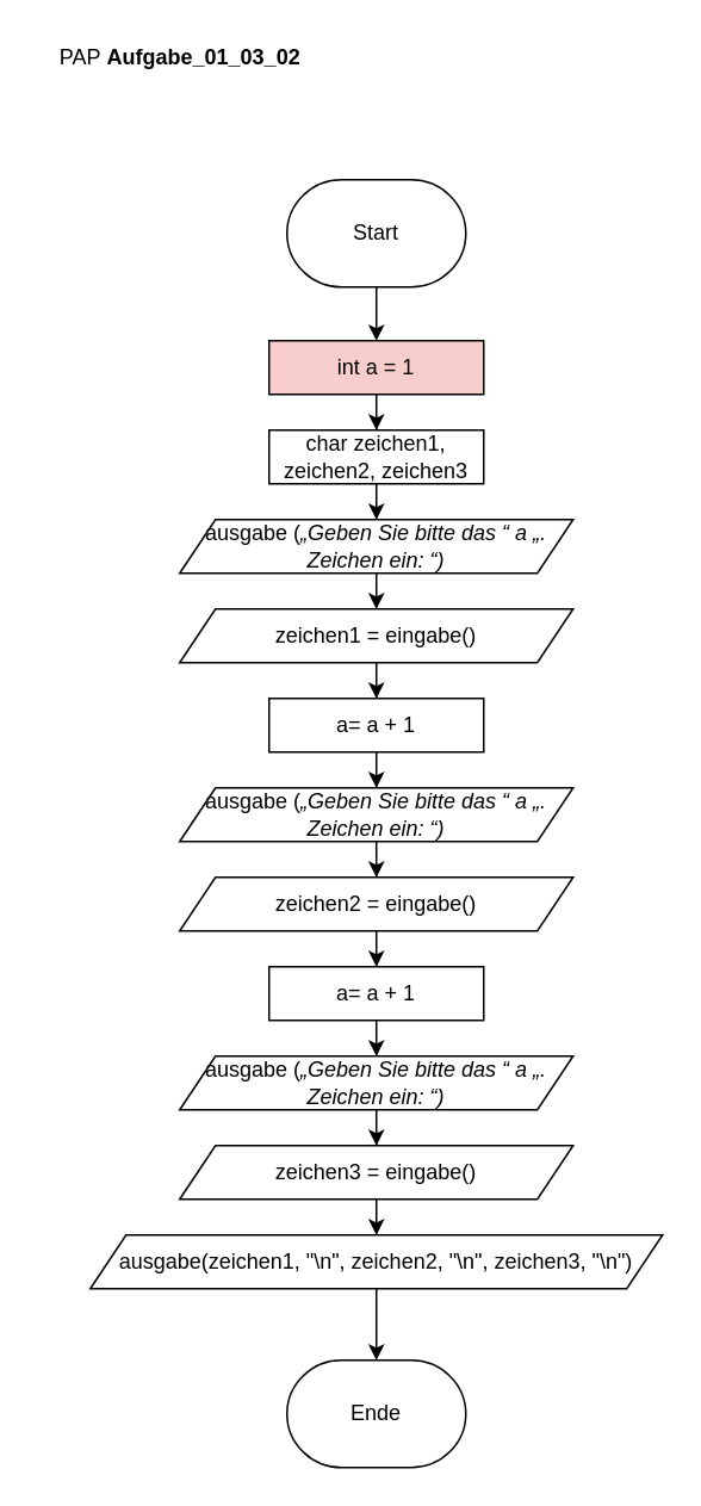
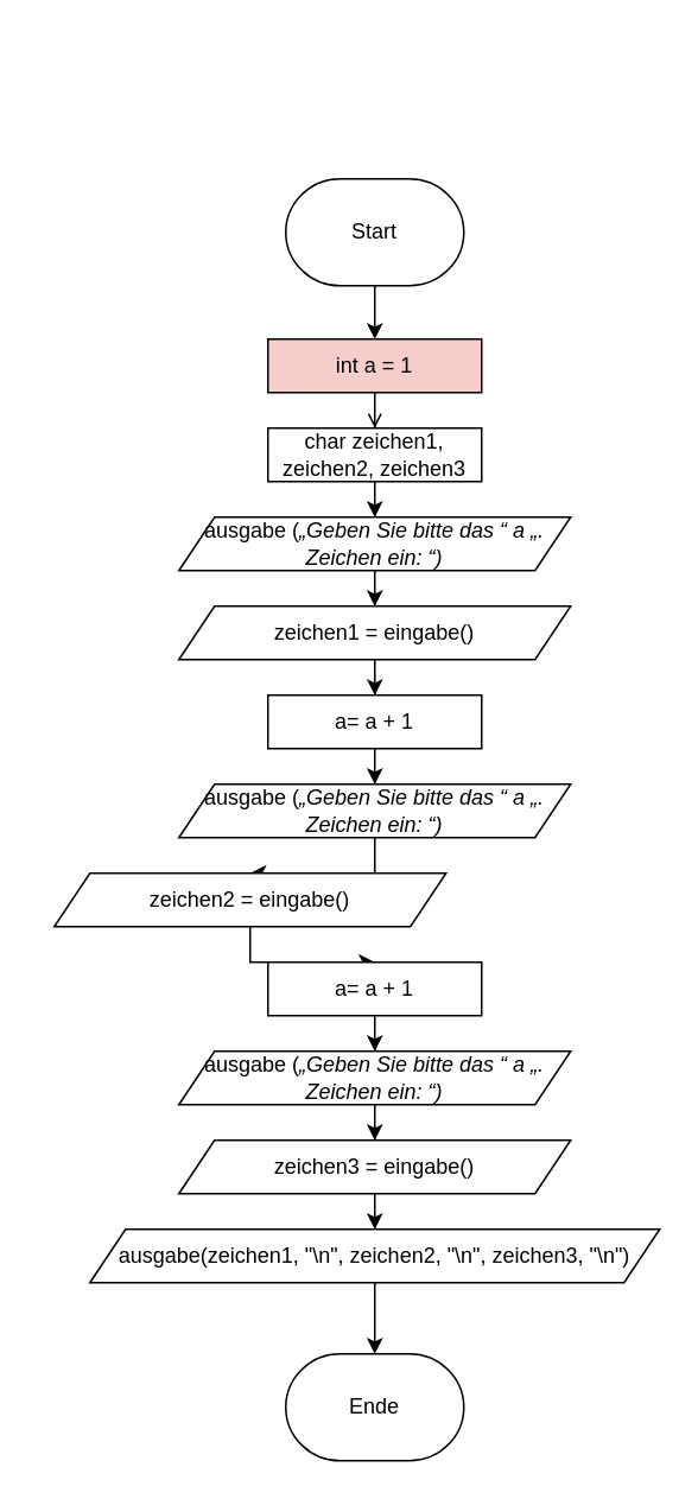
- <mxCell id="5" value="PAP&amp;nbsp;&lt;b style=&quot;background-color: initial;&quot;&gt;Aufgabe_01_03_02&lt;/b&gt;&lt;p style=&quot;margin-bottom:12.0pt;margin-top:0cm;mso-margin-bottom-alt:&lt;br/&gt;0cm;mso-margin-top-alt:0cm;mso-add-space:auto;line-height:normal&quot; class=&quot;MsoNormal&quot;&gt;&lt;b&gt;&lt;span style=&quot;font-size:20.0pt&quot; lang=&quot;DE&quot;&gt;&lt;/span&gt;&lt;/b&gt;&lt;/p&gt;" style="text;html=1;align=center;verticalAlign=middle;resizable=0;points=[];autosize=1;strokeColor=none;fillColor=none;" parent="1" vertex="1"><mxGeometry x="20" y="20" width="160" height="40" as="geometry" /></mxCell>
- <mxCell id="6" style="edgeStyle=orthogonalEdgeStyle;rounded=0;orthogonalLoop=1;jettySize=auto;html=1;" parent="1" source="7" target="17" edge="1"><mxGeometry relative="1" as="geometry" /></mxCell>
+ <mxCell id="6" style="edgeStyle=orthogonalEdgeStyle;rounded=0;orthogonalLoop=1;jettySize=auto;html=1;endArrow=open;" parent="1" source="7" target="17" edge="1"><mxGeometry relative="1" as="geometry" /></mxCell>
- <mxCell id="19" value="zeichen2 = eingabe()" style="shape=parallelogram;perimeter=parallelogramPerimeter;whiteSpace=wrap;html=1;fixedSize=1;" parent="1" vertex="1"><mxGeometry x="100" y="490" width="220" height="30" as="geometry" /></mxCell>
+ <mxCell id="19" value="zeichen2 = eingabe()" style="shape=parallelogram;perimeter=parallelogramPerimeter;whiteSpace=wrap;html=1;fixedSize=1;" parent="1" vertex="1"><mxGeometry x="30" y="490" width="220" height="30" as="geometry" /></mxCell>
